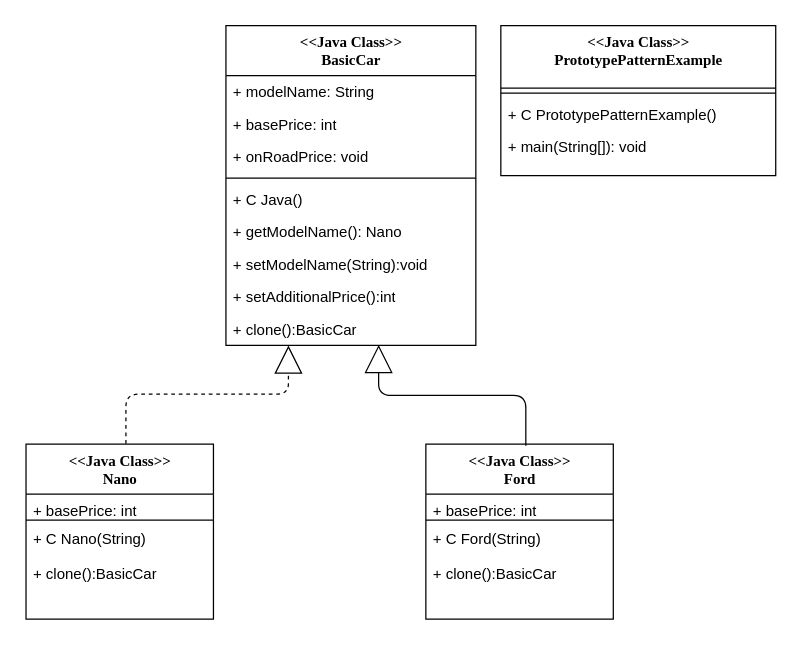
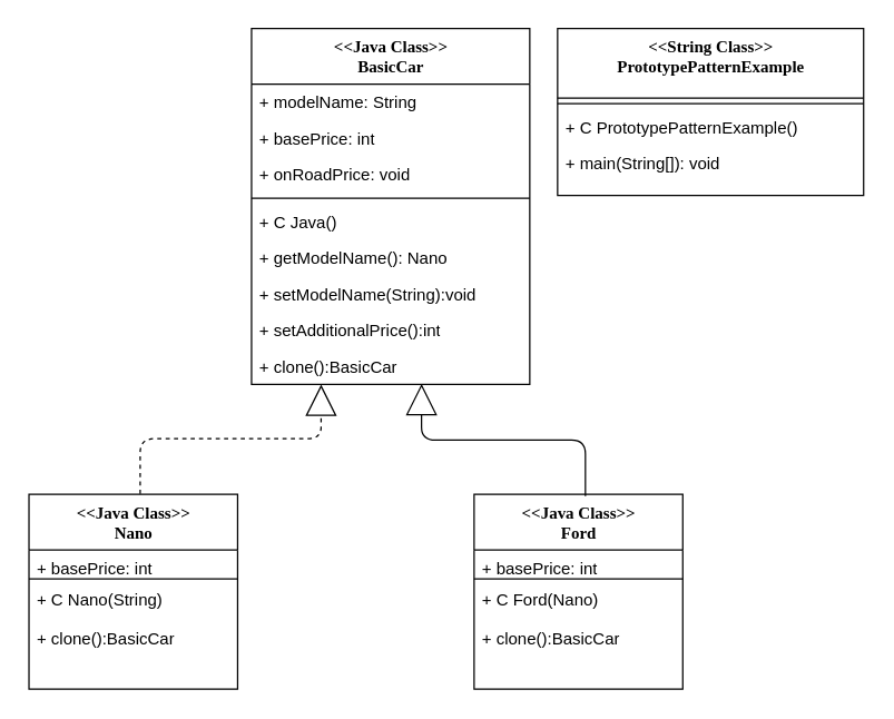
- <mxCell id="12" value="&amp;lt;&amp;lt;Java Class&amp;gt;&amp;gt;&lt;br&gt;PrototypePatternExample" style="swimlane;html=1;fontStyle=1;align=center;verticalAlign=top;childLayout=stackLayout;horizontal=1;startSize=50;horizontalStack=0;resizeParent=1;resizeLast=0;collapsible=1;marginBottom=0;swimlaneFillColor=#ffffff;rounded=0;shadow=0;comic=0;labelBackgroundColor=none;strokeWidth=1;fillColor=none;fontFamily=Verdana;fontSize=12" parent="1" vertex="1"><mxGeometry x="400" y="20" width="220" height="120" as="geometry"><mxRectangle x="730" y="105.0" width="210" height="30" as="alternateBounds" /></mxGeometry></mxCell>
+ <mxCell id="12" value="&amp;lt;&amp;lt;String Class&amp;gt;&amp;gt;&lt;br&gt;PrototypePatternExample" style="swimlane;html=1;fontStyle=1;align=center;verticalAlign=top;childLayout=stackLayout;horizontal=1;startSize=50;horizontalStack=0;resizeParent=1;resizeLast=0;collapsible=1;marginBottom=0;swimlaneFillColor=#ffffff;rounded=0;shadow=0;comic=0;labelBackgroundColor=none;strokeWidth=1;fillColor=none;fontFamily=Verdana;fontSize=12" parent="1" vertex="1"><mxGeometry x="400" y="20" width="220" height="120" as="geometry"><mxRectangle x="730" y="105.0" width="210" height="30" as="alternateBounds" /></mxGeometry></mxCell>
- <mxCell id="32" value="+ C Ford(String)" style="text;html=1;strokeColor=none;fillColor=none;align=left;verticalAlign=top;spacingLeft=4;spacingRight=4;whiteSpace=wrap;overflow=hidden;rotatable=0;points=[[0,0.5],[1,0.5]];portConstraint=eastwest;" parent="29" vertex="1"><mxGeometry y="62.4" width="150" height="27.6" as="geometry" /></mxCell>
+ <mxCell id="32" value="+ C Ford(Nano)" style="text;html=1;strokeColor=none;fillColor=none;align=left;verticalAlign=top;spacingLeft=4;spacingRight=4;whiteSpace=wrap;overflow=hidden;rotatable=0;points=[[0,0.5],[1,0.5]];portConstraint=eastwest;" parent="29" vertex="1"><mxGeometry y="62.4" width="150" height="27.6" as="geometry" /></mxCell>
